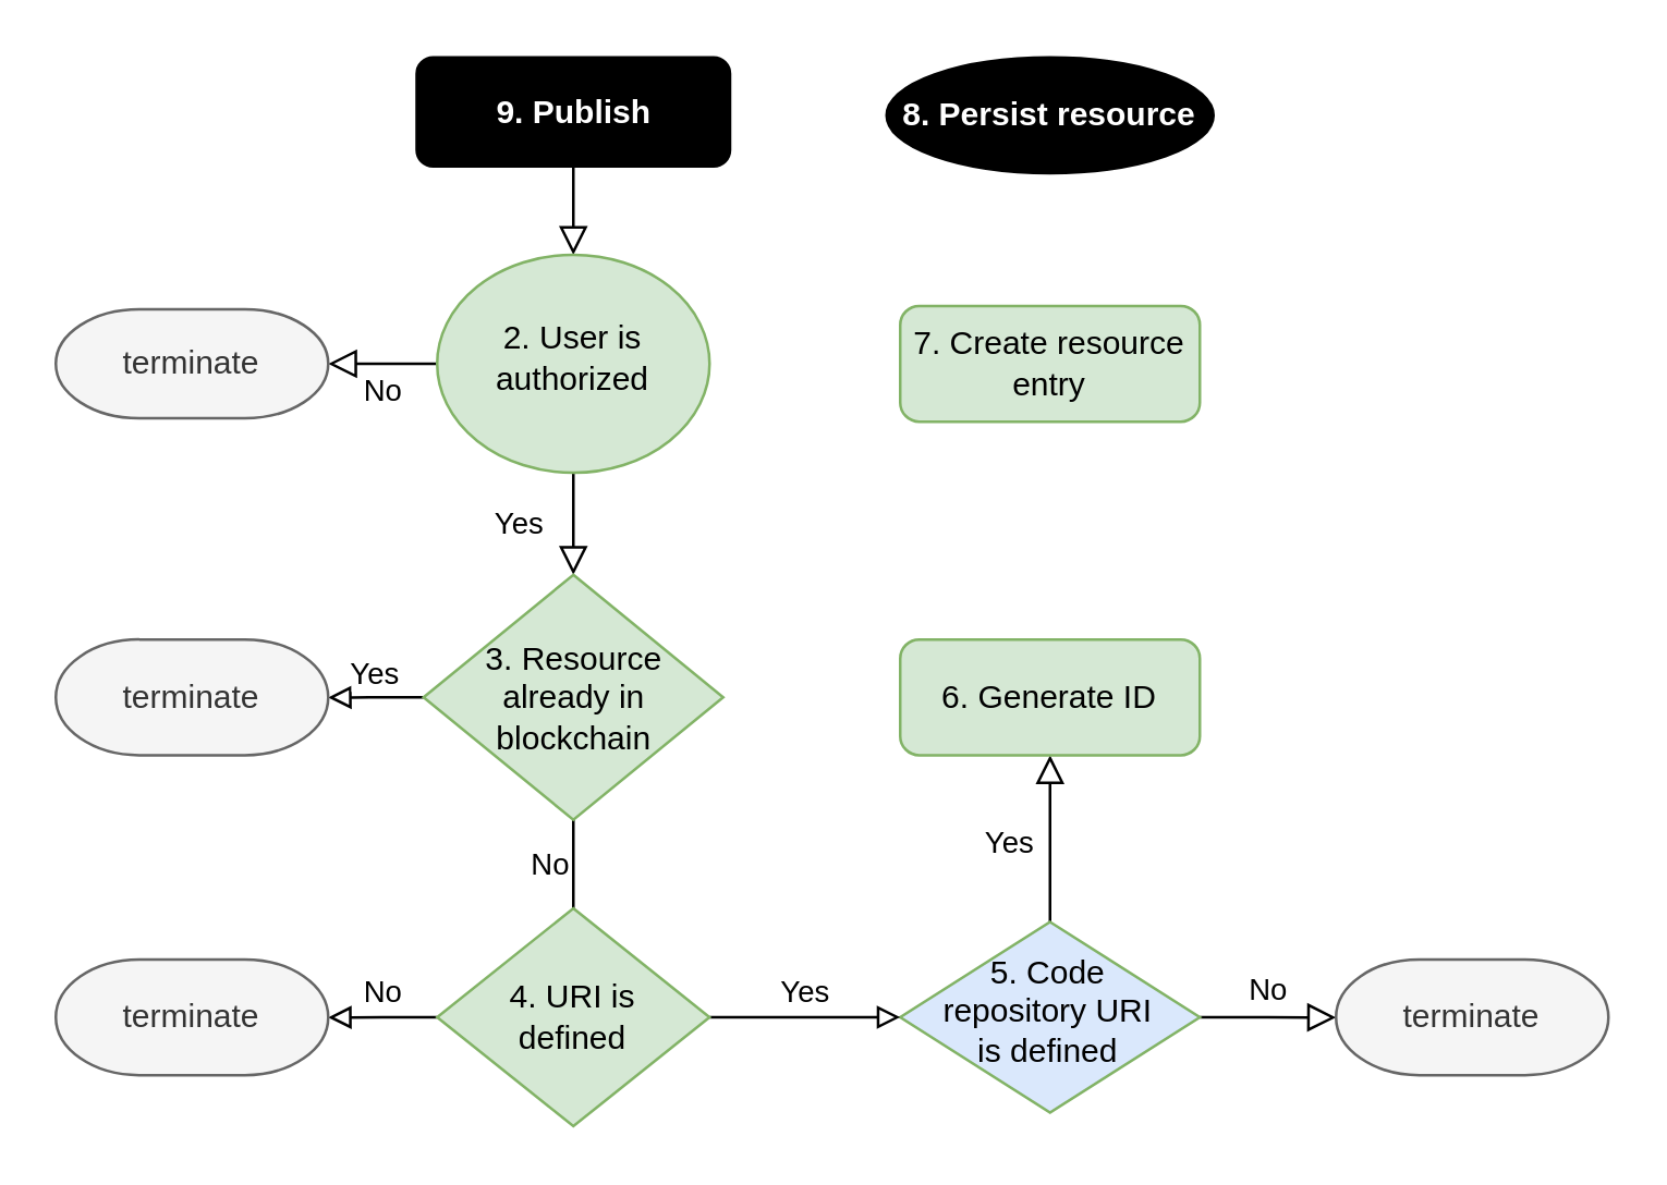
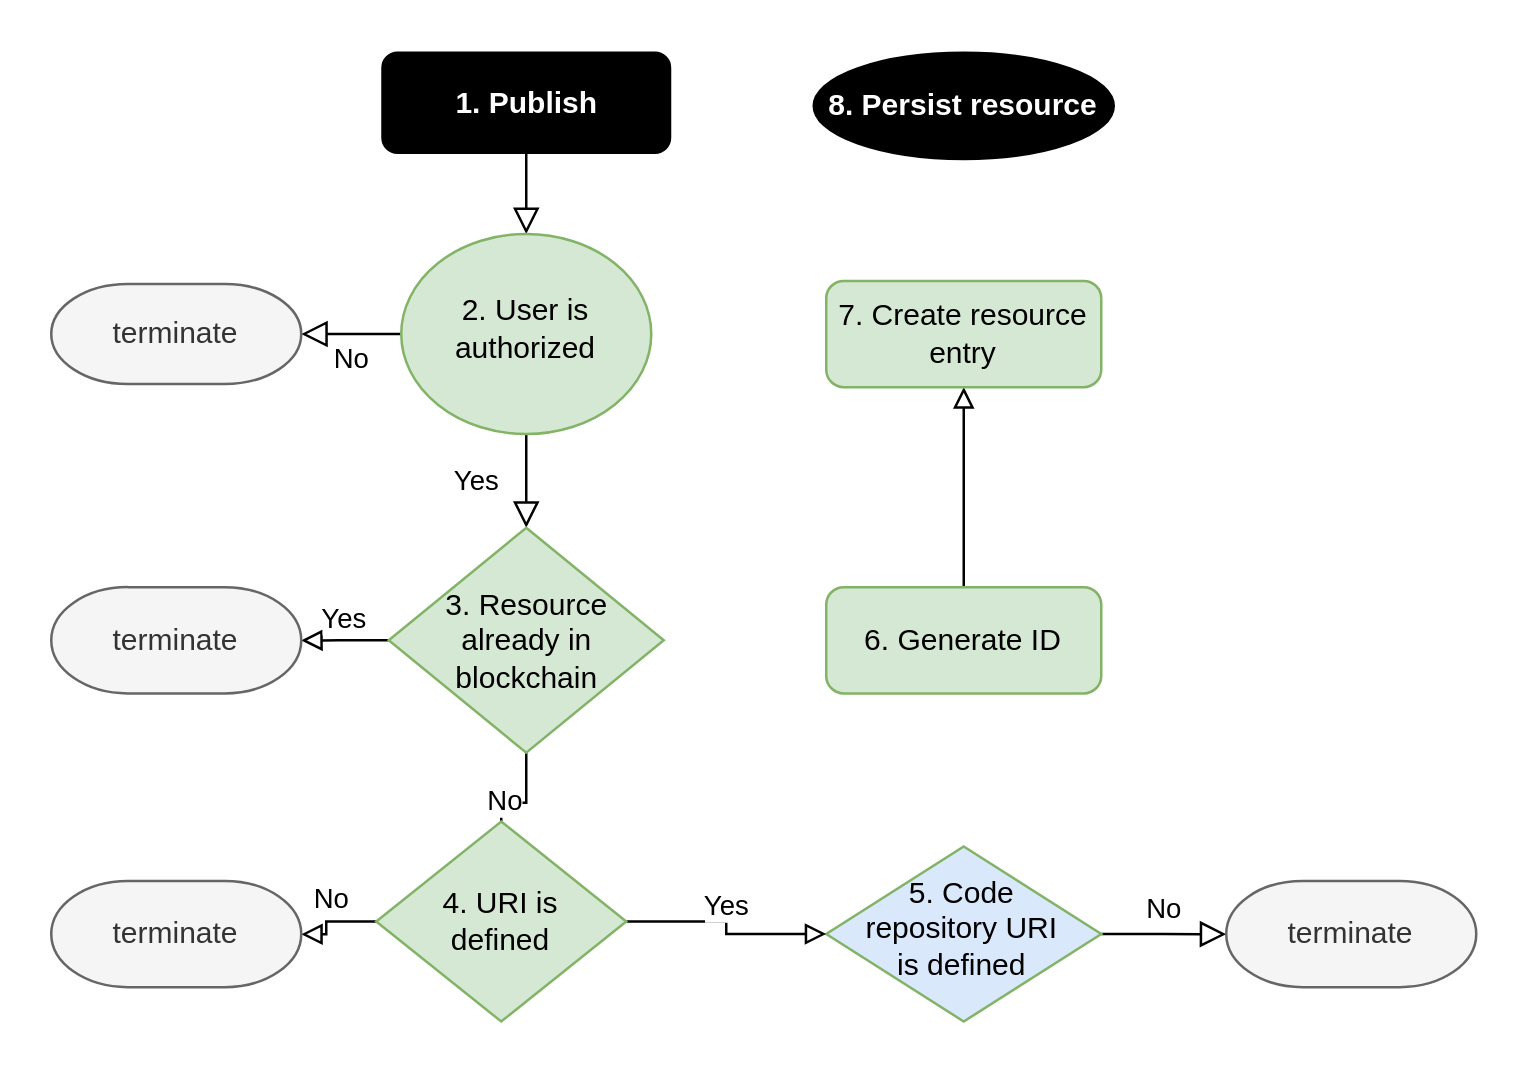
- <mxCell id="3" value="9. Publish" style="rounded=1;whiteSpace=wrap;html=1;fontSize=12;glass=0;strokeWidth=1;shadow=0;fillColor=#000000;fontColor=#FFFFFF;fontStyle=1" parent="1" vertex="1"><mxGeometry x="152.5" y="20.5" width="115" height="40" as="geometry" /></mxCell>
+ <mxCell id="3" value="1. Publish" style="rounded=1;whiteSpace=wrap;html=1;fontSize=12;glass=0;strokeWidth=1;shadow=0;fillColor=#000000;fontColor=#FFFFFF;fontStyle=1" parent="1" vertex="1"><mxGeometry x="152.5" y="20.5" width="115" height="40" as="geometry" /></mxCell>
+ <mxCell id="11" style="edgeStyle=orthogonalEdgeStyle;rounded=0;orthogonalLoop=1;jettySize=auto;html=1;endArrow=block;endFill=0;" edge="1" parent="1" source="12" target="21"><mxGeometry relative="1" as="geometry" /></mxCell>
- <mxCell id="7" value="Yes" style="rounded=0;html=1;jettySize=auto;orthogonalLoop=1;fontSize=11;endArrow=block;endFill=0;endSize=8;strokeWidth=1;shadow=0;labelBackgroundColor=none;edgeStyle=orthogonalEdgeStyle;" parent="1" source="9" target="12" edge="1"><mxGeometry x="-0.048" y="15" relative="1" as="geometry"><mxPoint as="offset" /><mxPoint x="385" y="261.75" as="targetPoint" /></mxGeometry></mxCell>
- <mxCell id="19" value="4. URI is defined" style="strokeWidth=1;html=1;shape=mxgraph.flowchart.decision;whiteSpace=wrap;spacing=9;fillColor=#d5e8d4;strokeColor=#82b366;" vertex="1" parent="1"><mxGeometry x="160" y="333" width="100" height="80" as="geometry" /></mxCell>
+ <mxCell id="19" value="4. URI is defined" style="strokeWidth=1;html=1;shape=mxgraph.flowchart.decision;whiteSpace=wrap;spacing=9;fillColor=#d5e8d4;strokeColor=#82b366;" vertex="1" parent="1"><mxGeometry x="150" y="328" width="100" height="80" as="geometry" /></mxCell>
